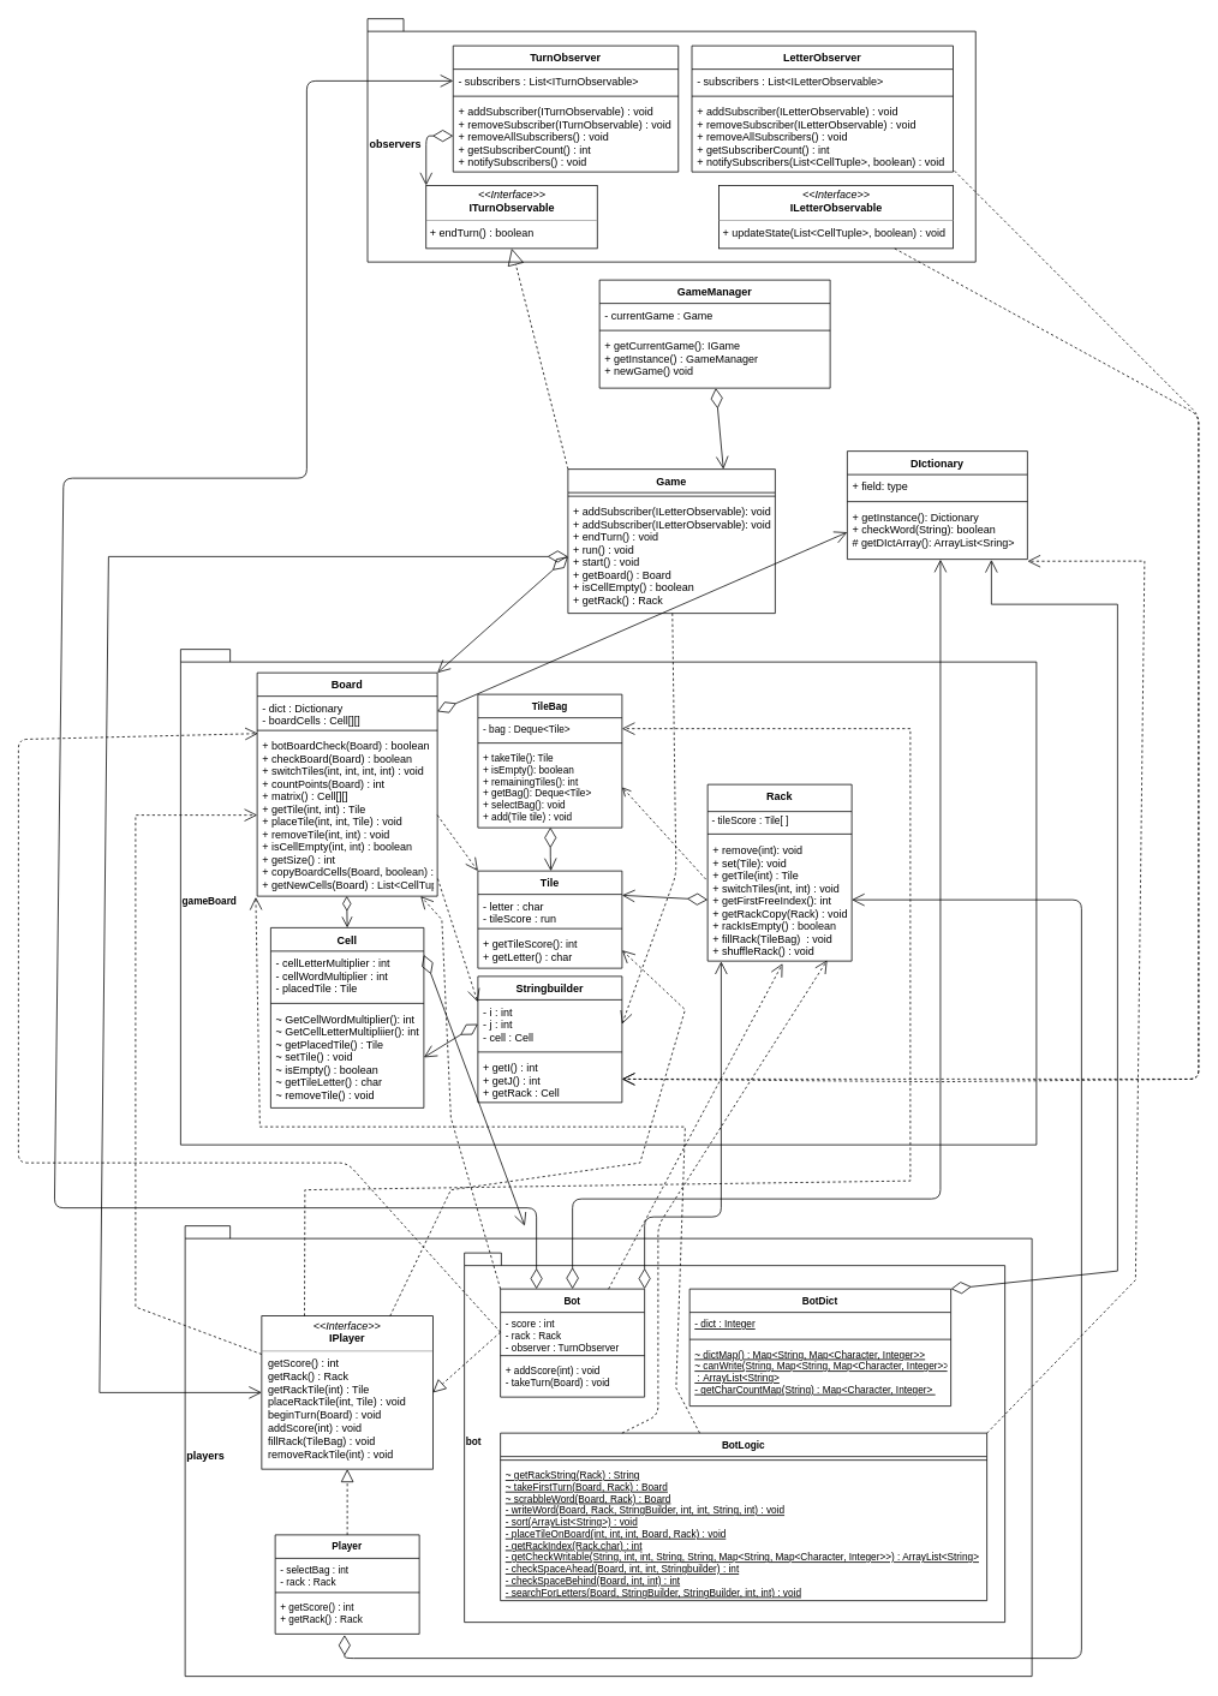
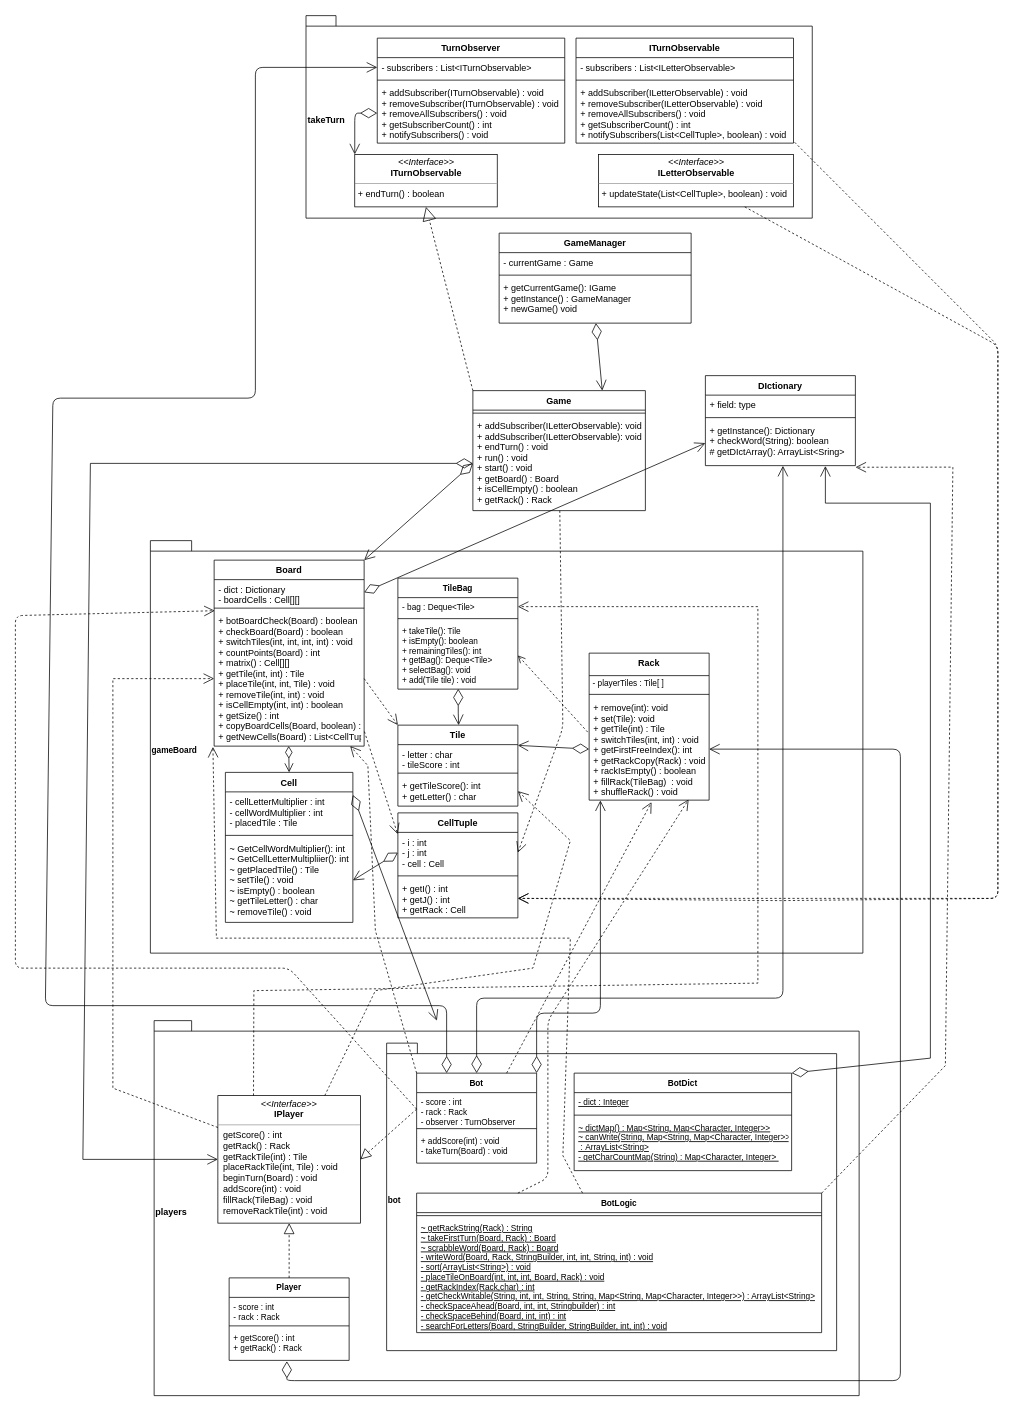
- <mxCell id="93" value="LetterObserver" style="swimlane;fontStyle=1;align=center;verticalAlign=top;childLayout=stackLayout;horizontal=1;startSize=26;horizontalStack=0;resizeParent=1;resizeParentMax=0;resizeLast=0;collapsible=1;marginBottom=0;fontColor=none;" parent="1" vertex="1"><mxGeometry x="767.5" y="50" width="290" height="140" as="geometry" /></mxCell>
+ <mxCell id="93" value="ITurnObservable" style="swimlane;fontStyle=1;align=center;verticalAlign=top;childLayout=stackLayout;horizontal=1;startSize=26;horizontalStack=0;resizeParent=1;resizeParentMax=0;resizeLast=0;collapsible=1;marginBottom=0;fontColor=none;" parent="1" vertex="1"><mxGeometry x="767.5" y="50" width="290" height="140" as="geometry" /></mxCell>
- <mxCell id="2" value="observers" style="shape=folder;fontStyle=1;spacingTop=10;tabWidth=40;tabHeight=14;tabPosition=left;html=1;fontColor=none;align=left;" parent="1" vertex="1"><mxGeometry x="407.5" y="20" width="675" height="270" as="geometry" /></mxCell>
+ <mxCell id="2" value="takeTurn" style="shape=folder;fontStyle=1;spacingTop=10;tabWidth=40;tabHeight=14;tabPosition=left;html=1;fontColor=none;align=left;" parent="1" vertex="1"><mxGeometry x="407.5" y="20" width="675" height="270" as="geometry" /></mxCell>
- <mxCell id="10" value="&amp;nbsp;- tileScore : Tile[ ]" style="text;html=1;align=left;verticalAlign=middle;resizable=0;points=[];autosize=1;strokeColor=none;fillColor=none;fontSize=11;fontColor=none;" parent="9" vertex="1"><mxGeometry y="30" width="160" height="20" as="geometry" /></mxCell>
+ <mxCell id="10" value="&amp;nbsp;- playerTiles : Tile[ ]" style="text;html=1;align=left;verticalAlign=middle;resizable=0;points=[];autosize=1;strokeColor=none;fillColor=none;fontSize=11;fontColor=none;" parent="9" vertex="1"><mxGeometry y="30" width="160" height="20" as="geometry" /></mxCell>
- <mxCell id="31" value="- letter : char&#10;- tileScore : run" style="text;strokeColor=none;fillColor=none;align=left;verticalAlign=top;spacingLeft=4;spacingRight=4;overflow=hidden;rotatable=0;points=[[0,0.5],[1,0.5]];portConstraint=eastwest;" parent="30" vertex="1"><mxGeometry y="26" width="160" height="34" as="geometry" /></mxCell>
+ <mxCell id="31" value="- letter : char&#10;- tileScore : int" style="text;strokeColor=none;fillColor=none;align=left;verticalAlign=top;spacingLeft=4;spacingRight=4;overflow=hidden;rotatable=0;points=[[0,0.5],[1,0.5]];portConstraint=eastwest;" parent="30" vertex="1"><mxGeometry y="26" width="160" height="34" as="geometry" /></mxCell>
- <mxCell id="78" value="Stringbuilder" style="swimlane;fontStyle=1;align=center;verticalAlign=top;childLayout=stackLayout;horizontal=1;startSize=26;horizontalStack=0;resizeParent=1;resizeParentMax=0;resizeLast=0;collapsible=1;marginBottom=0;" parent="1" vertex="1"><mxGeometry x="530" y="1083" width="160" height="140" as="geometry" /></mxCell>
+ <mxCell id="78" value="CellTuple" style="swimlane;fontStyle=1;align=center;verticalAlign=top;childLayout=stackLayout;horizontal=1;startSize=26;horizontalStack=0;resizeParent=1;resizeParentMax=0;resizeLast=0;collapsible=1;marginBottom=0;" parent="1" vertex="1"><mxGeometry x="530" y="1083" width="160" height="140" as="geometry" /></mxCell>
- <mxCell id="48" value="- selectBag : int&#10;- rack : Rack" style="text;strokeColor=none;fillColor=none;align=left;verticalAlign=top;spacingLeft=4;spacingRight=4;overflow=hidden;rotatable=0;points=[[0,0.5],[1,0.5]];portConstraint=eastwest;fontSize=11;fontColor=none;" parent="47" vertex="1"><mxGeometry y="26" width="160" height="34" as="geometry" /></mxCell>
+ <mxCell id="48" value="- score : int&#10;- rack : Rack" style="text;strokeColor=none;fillColor=none;align=left;verticalAlign=top;spacingLeft=4;spacingRight=4;overflow=hidden;rotatable=0;points=[[0,0.5],[1,0.5]];portConstraint=eastwest;fontSize=11;fontColor=none;" parent="47" vertex="1"><mxGeometry y="26" width="160" height="34" as="geometry" /></mxCell>
